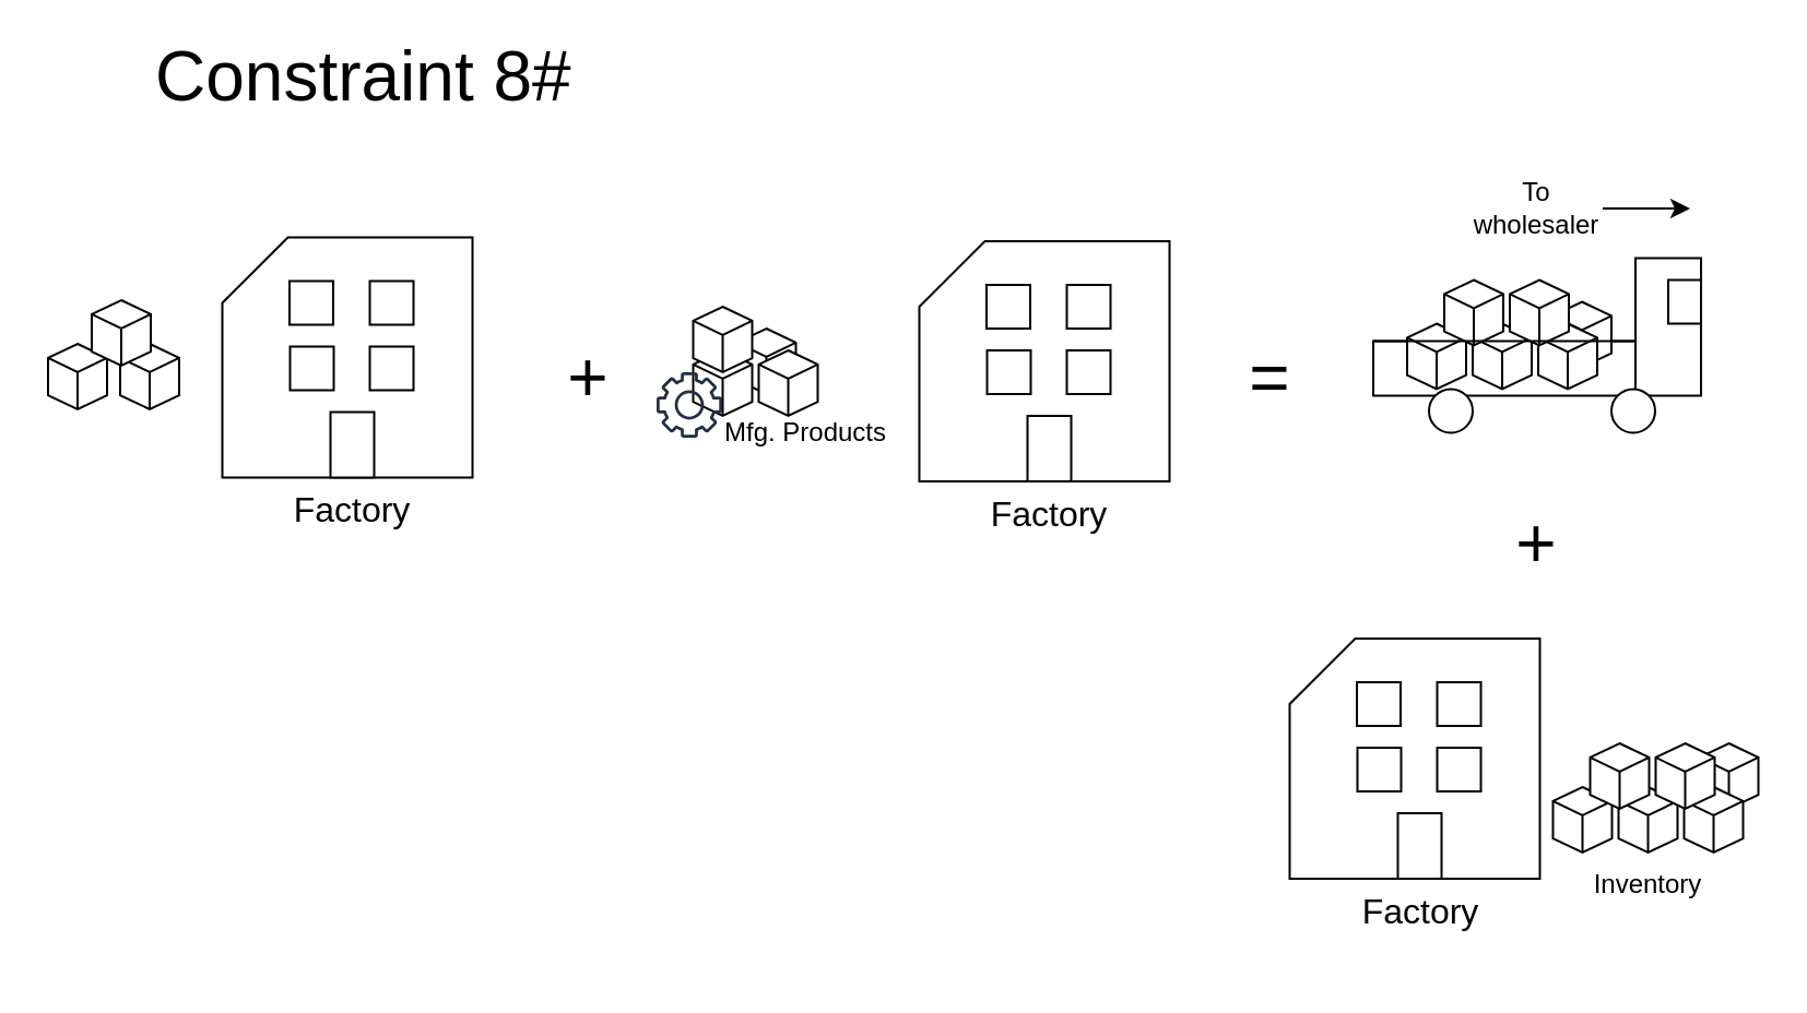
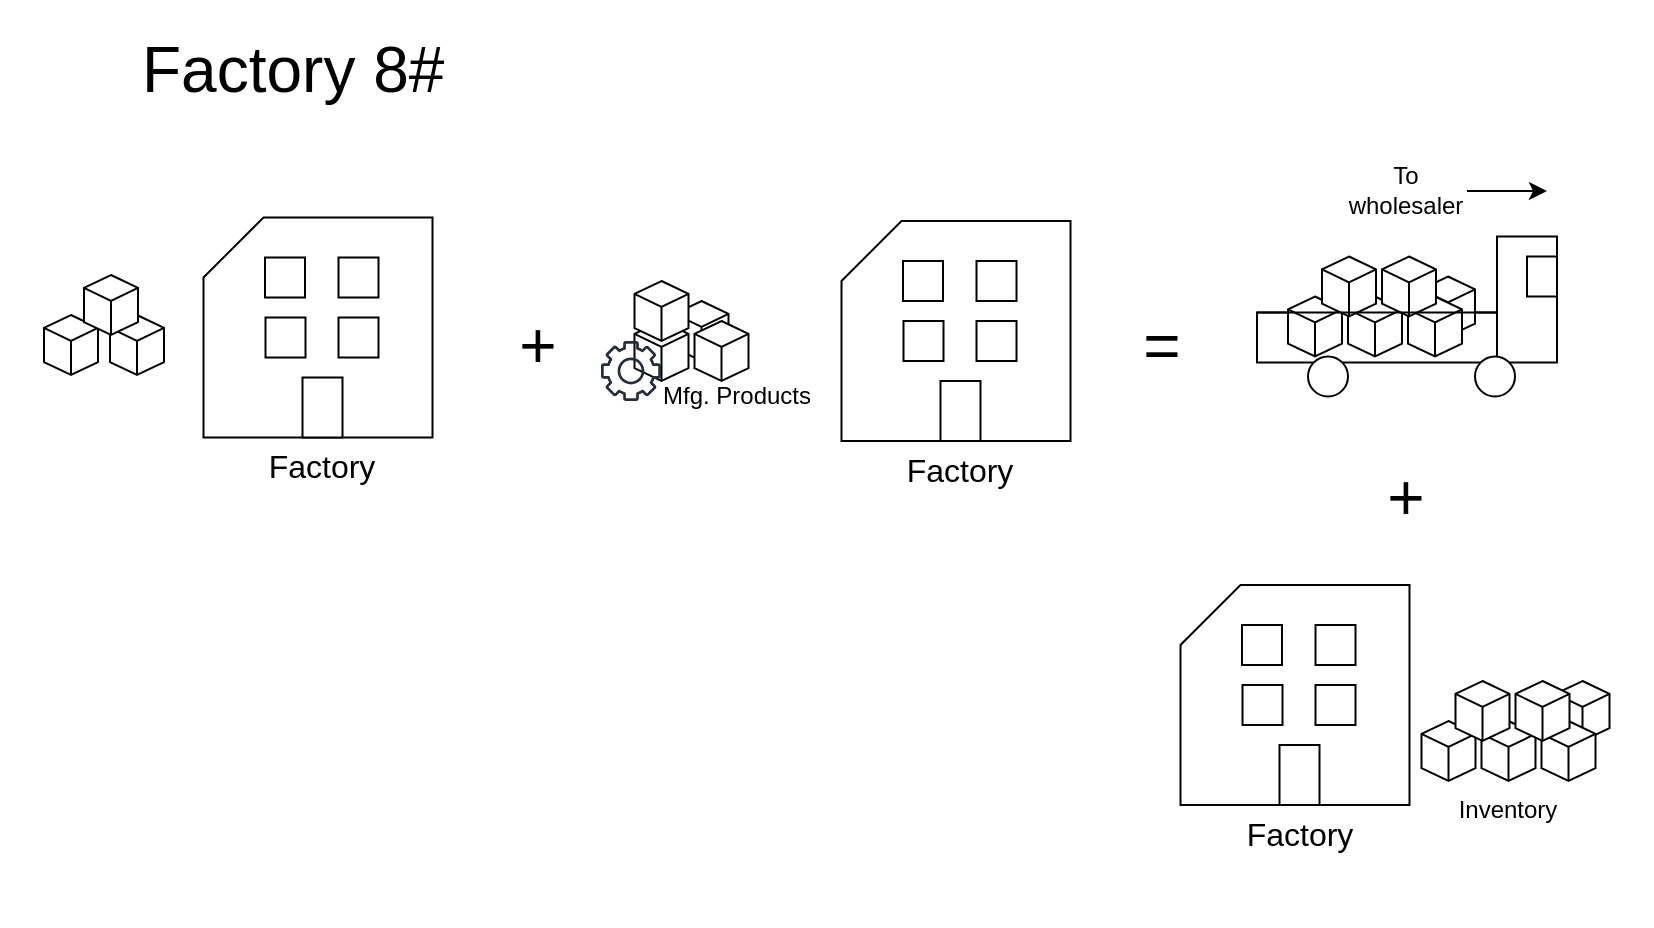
- <mxCell id="12" value="Constraint 8#" style="text;html=1;strokeColor=none;fillColor=none;align=left;verticalAlign=middle;whiteSpace=wrap;rounded=0;fontSize=32;" vertex="1" parent="1"><mxGeometry x="68.75" y="20" width="240" height="30" as="geometry" /></mxCell>
+ <mxCell id="12" value="Factory 8#" style="text;html=1;strokeColor=none;fillColor=none;align=left;verticalAlign=middle;whiteSpace=wrap;rounded=0;fontSize=32;" vertex="1" parent="1"><mxGeometry x="68.75" y="20" width="240" height="30" as="geometry" /></mxCell>
